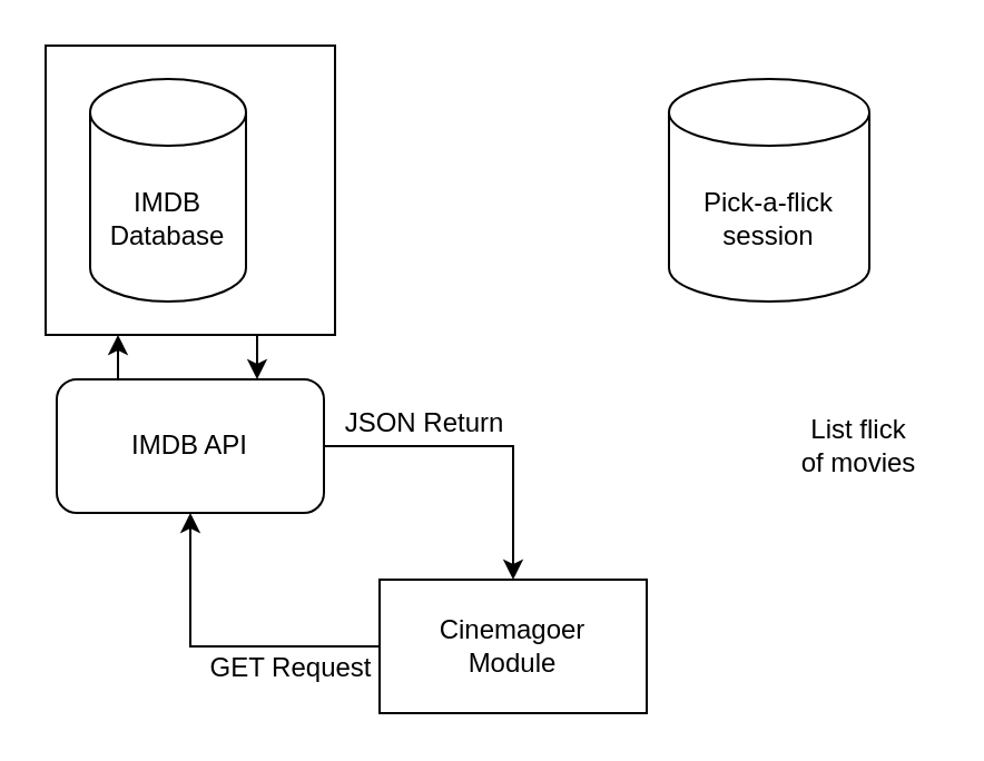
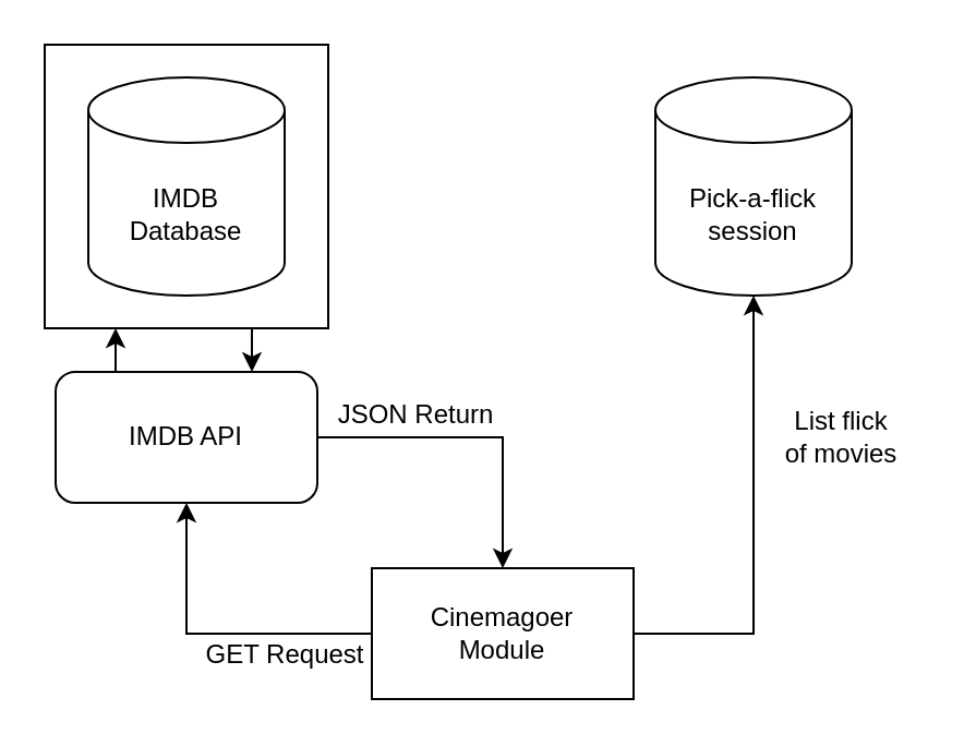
- <mxCell id="4" value="IMDB&lt;br&gt;Database" style="shape=cylinder3;whiteSpace=wrap;html=1;boundedLbl=1;backgroundOutline=1;size=15;" vertex="1" parent="1"><mxGeometry x="40" y="35" width="70" height="100" as="geometry" /></mxCell>
+ <mxCell id="4" value="IMDB&lt;br&gt;Database" style="shape=cylinder3;whiteSpace=wrap;html=1;boundedLbl=1;backgroundOutline=1;size=15;" vertex="1" parent="1"><mxGeometry x="40" y="35" width="90" height="100" as="geometry" /></mxCell>
+ <mxCell id="10" style="edgeStyle=orthogonalEdgeStyle;rounded=0;orthogonalLoop=1;jettySize=auto;html=1;exitX=1;exitY=0.5;exitDx=0;exitDy=0;entryX=0.5;entryY=1;entryDx=0;entryDy=0;entryPerimeter=0;" edge="1" parent="1" source="11" target="8"><mxGeometry relative="1" as="geometry" /></mxCell>
